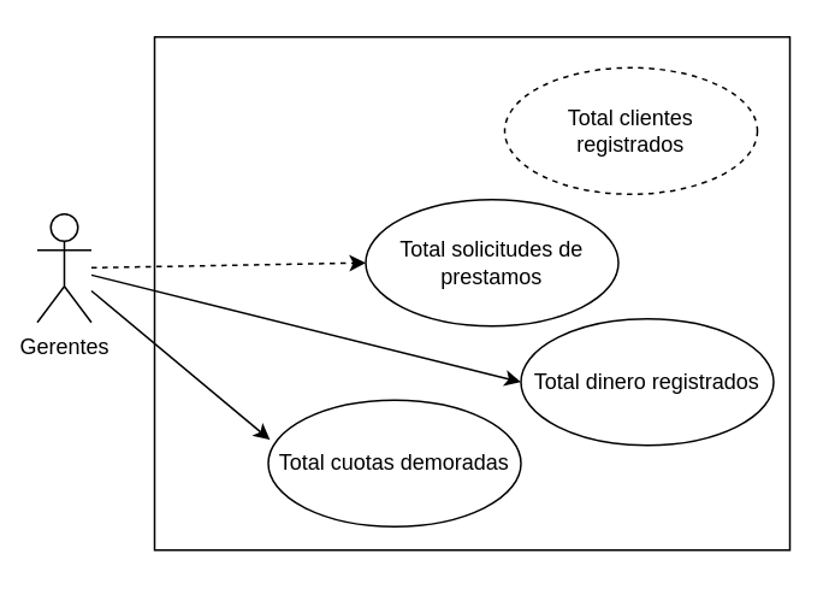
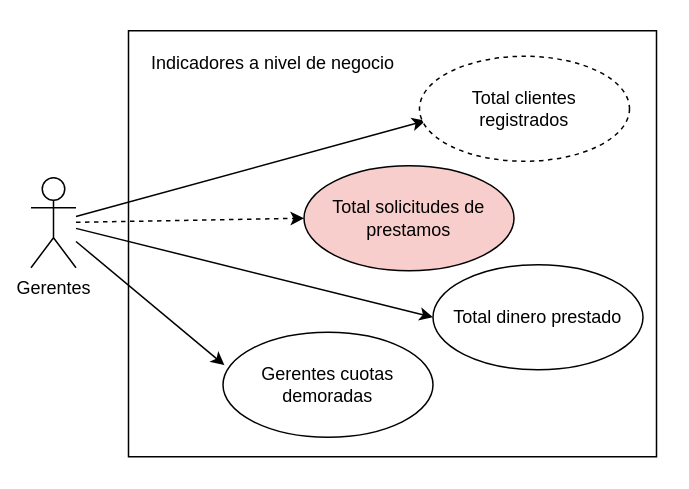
+ <mxCell id="9" value="Indicadores a nivel de negocio" style="text;html=1;align=center;verticalAlign=middle;resizable=0;points=[];autosize=1;strokeColor=none;" parent="1" vertex="1"><mxGeometry x="95" y="33" width="172" height="18" as="geometry" /></mxCell>
+ <mxCell id="7" style="edgeStyle=none;html=1;entryX=0.029;entryY=0.614;entryDx=0;entryDy=0;entryPerimeter=0;" parent="1" source="8" target="10" edge="1"><mxGeometry relative="1" as="geometry" /></mxCell>
- <mxCell id="3" value="Total solicitudes de prestamos" style="ellipse;whiteSpace=wrap;html=1;" parent="1" vertex="1"><mxGeometry x="202" y="110" width="140" height="70" as="geometry" /></mxCell>
+ <mxCell id="3" value="Total solicitudes de prestamos" style="ellipse;whiteSpace=wrap;html=1;fillColor=#f8cecc;" parent="1" vertex="1"><mxGeometry x="202" y="110" width="140" height="70" as="geometry" /></mxCell>
- <mxCell id="11" value="Total dinero registrados" style="ellipse;whiteSpace=wrap;html=1;" parent="1" vertex="1"><mxGeometry x="288" y="176" width="140" height="70" as="geometry" /></mxCell>
+ <mxCell id="11" value="Total dinero prestado" style="ellipse;whiteSpace=wrap;html=1;" parent="1" vertex="1"><mxGeometry x="288" y="176" width="140" height="70" as="geometry" /></mxCell>
- <mxCell id="12" value="Total cuotas demoradas" style="ellipse;whiteSpace=wrap;html=1;" parent="1" vertex="1"><mxGeometry x="148" y="221" width="140" height="70" as="geometry" /></mxCell>
+ <mxCell id="12" value="Gerentes cuotas demoradas" style="ellipse;whiteSpace=wrap;html=1;" parent="1" vertex="1"><mxGeometry x="148" y="221" width="140" height="70" as="geometry" /></mxCell>
